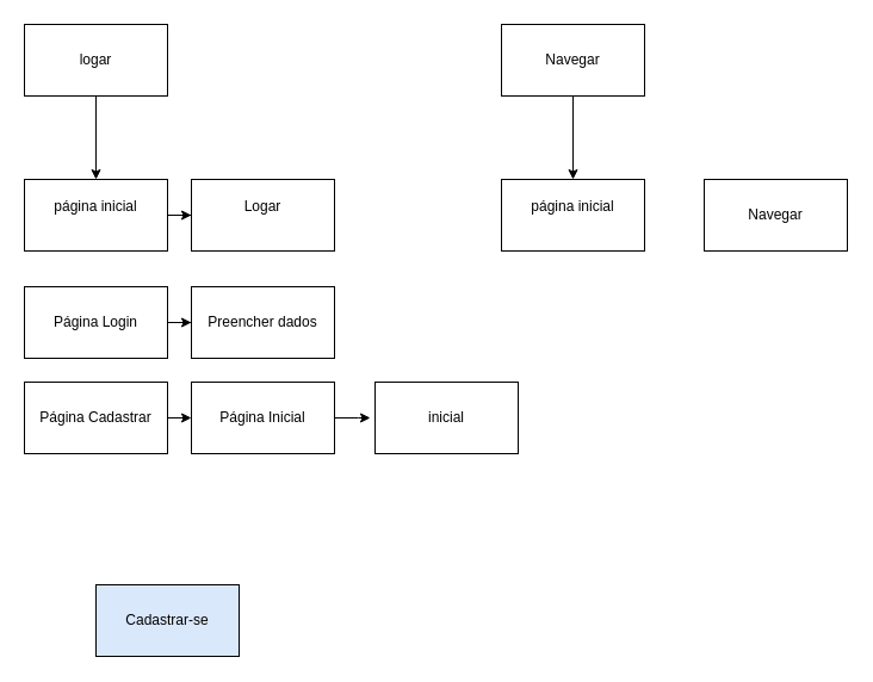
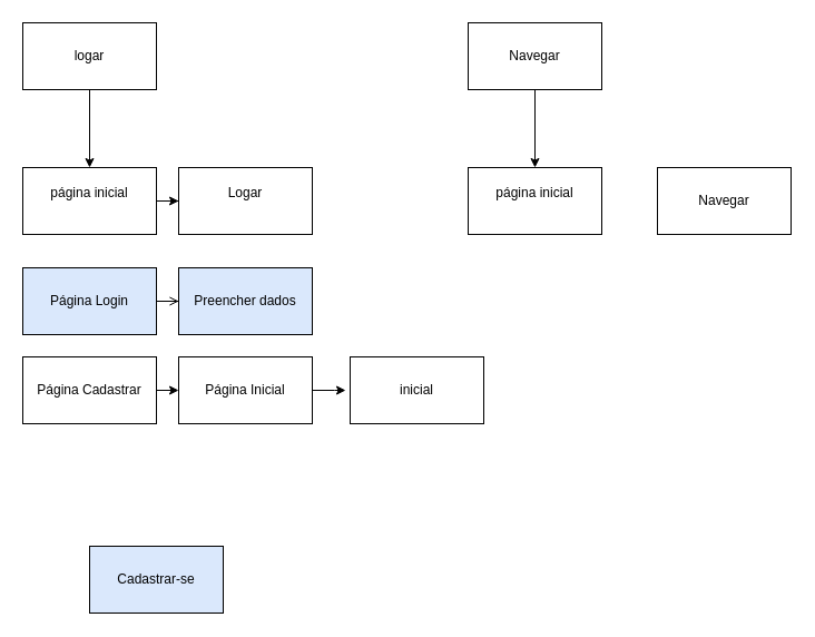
- <mxCell id="10" value="&lt;div&gt;Página Login&lt;/div&gt;" style="rounded=0;whiteSpace=wrap;html=1;" vertex="1" parent="1"><mxGeometry x="20" y="240" width="120" height="60" as="geometry" /></mxCell>
+ <mxCell id="10" value="&lt;div&gt;Página Login&lt;/div&gt;" style="rounded=0;whiteSpace=wrap;html=1;fillColor=#dae8fc;" vertex="1" parent="1"><mxGeometry x="20" y="240" width="120" height="60" as="geometry" /></mxCell>
- <mxCell id="9" value="" style="edgeStyle=orthogonalEdgeStyle;rounded=0;orthogonalLoop=1;jettySize=auto;html=1;" edge="1" parent="1" source="10" target="11"><mxGeometry relative="1" as="geometry" /></mxCell>
+ <mxCell id="9" value="" style="edgeStyle=orthogonalEdgeStyle;rounded=0;orthogonalLoop=1;jettySize=auto;html=1;endArrow=open;" edge="1" parent="1" source="10" target="11"><mxGeometry relative="1" as="geometry" /></mxCell>
- <mxCell id="11" value="Preencher dados" style="rounded=0;whiteSpace=wrap;html=1;" vertex="1" parent="1"><mxGeometry x="160" y="240" width="120" height="60" as="geometry" /></mxCell>
+ <mxCell id="11" value="Preencher dados" style="rounded=0;whiteSpace=wrap;html=1;fillColor=#dae8fc;" vertex="1" parent="1"><mxGeometry x="160" y="240" width="120" height="60" as="geometry" /></mxCell>
